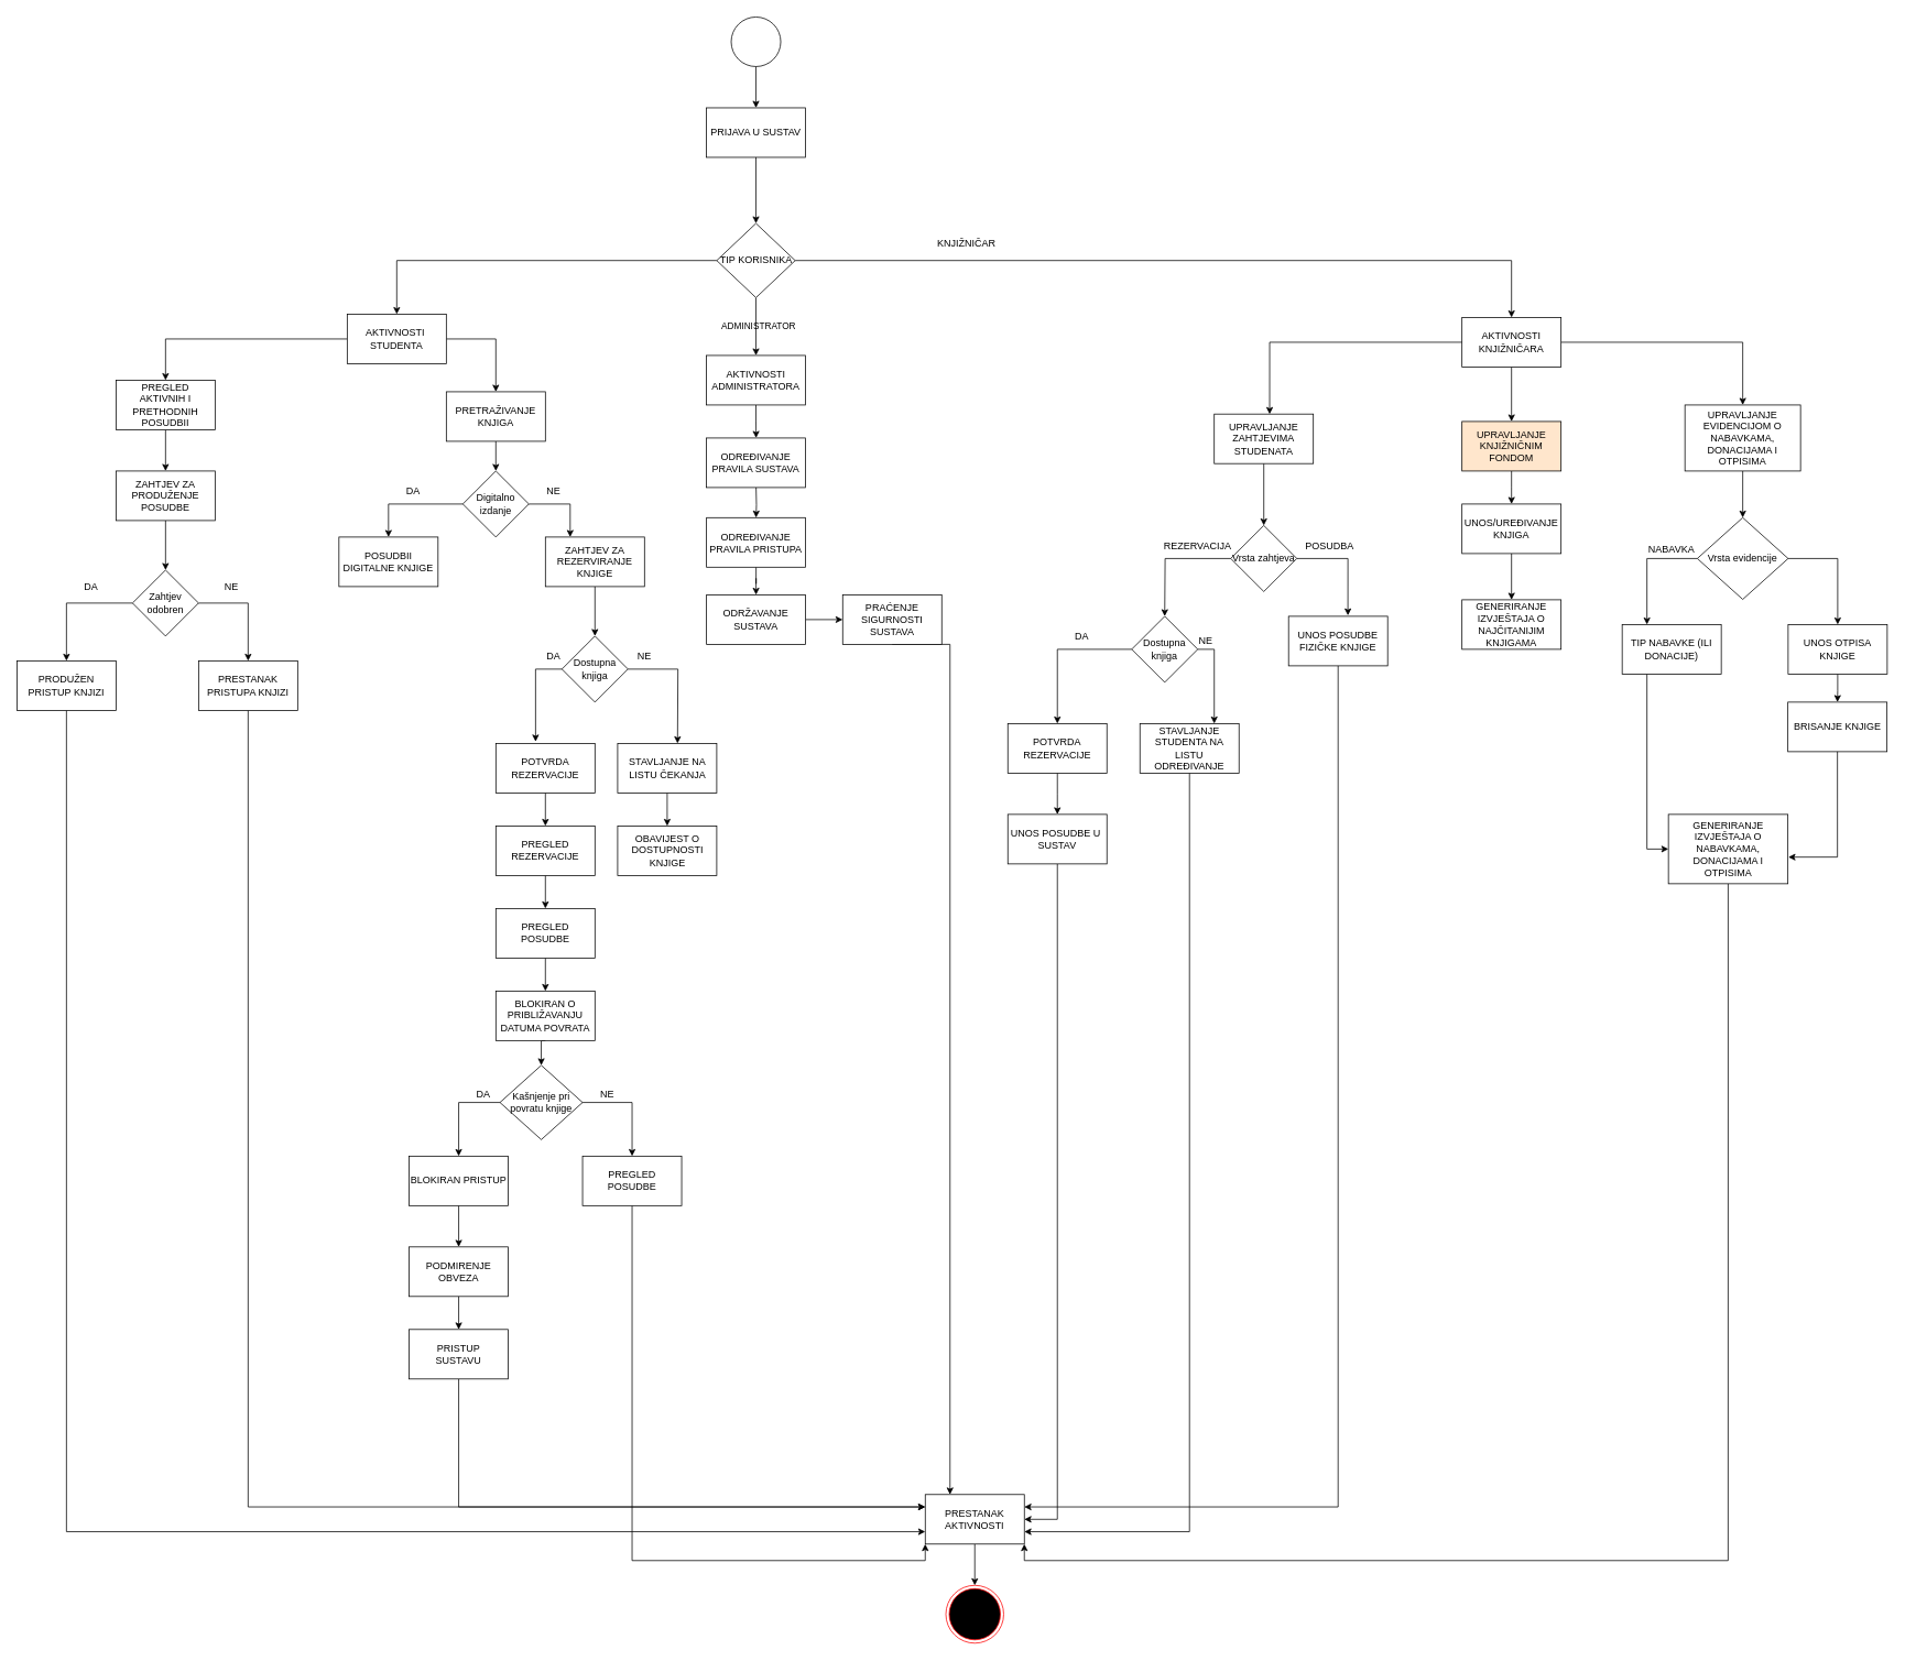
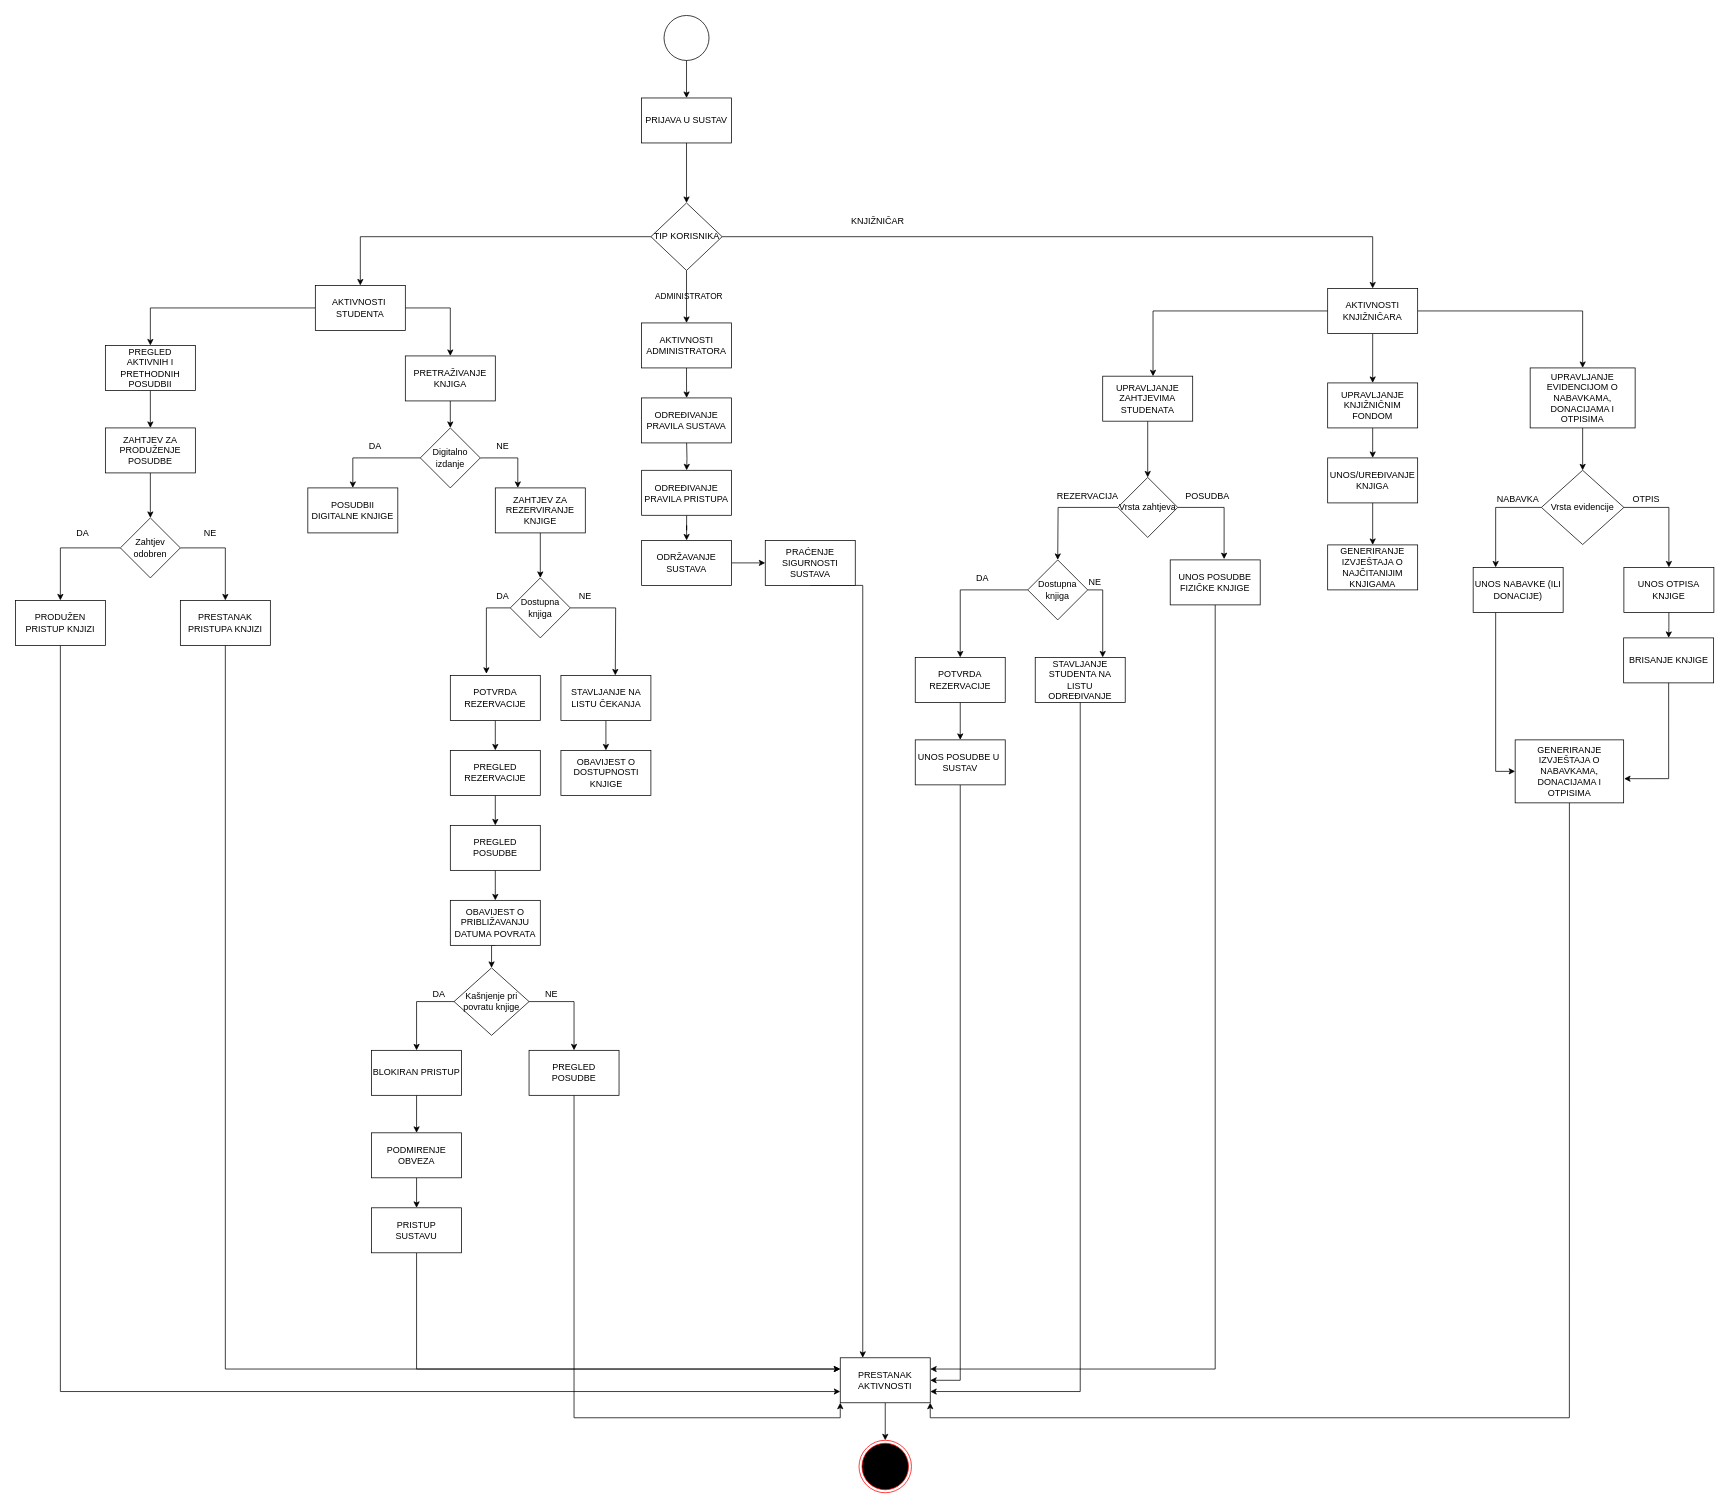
- <mxCell id="42" value="&lt;div&gt;UPRAVLJANJE KNJIŽNIČNIM FONDOM&lt;/div&gt;" style="rounded=0;whiteSpace=wrap;html=1;fillColor=#ffe6cc;" parent="1" vertex="1"><mxGeometry x="1770" y="510" width="120" height="60" as="geometry" /></mxCell>
+ <mxCell id="42" value="&lt;div&gt;UPRAVLJANJE KNJIŽNIČNIM FONDOM&lt;/div&gt;" style="rounded=0;whiteSpace=wrap;html=1;" parent="1" vertex="1"><mxGeometry x="1770" y="510" width="120" height="60" as="geometry" /></mxCell>
+ <mxCell id="94" value="OTPIS" style="text;html=1;align=center;verticalAlign=middle;whiteSpace=wrap;rounded=0;" parent="1" vertex="1"><mxGeometry x="2165" y="650" width="60" height="30" as="geometry" /></mxCell>
- <mxCell id="92" value="TIP NABAVKE (ILI DONACIJE)" style="rounded=0;whiteSpace=wrap;html=1;" parent="1" vertex="1"><mxGeometry x="1964" y="756" width="120" height="60" as="geometry" /></mxCell>
+ <mxCell id="92" value="UNOS NABAVKE (ILI DONACIJE)" style="rounded=0;whiteSpace=wrap;html=1;" parent="1" vertex="1"><mxGeometry x="1964" y="756" width="120" height="60" as="geometry" /></mxCell>
- <mxCell id="101" value="BLOKIRAN O PRIBLIŽAVANJU DATUMA POVRATA" style="rounded=0;whiteSpace=wrap;html=1;" parent="1" vertex="1"><mxGeometry x="600" y="1200" width="120" height="60" as="geometry" /></mxCell>
+ <mxCell id="101" value="OBAVIJEST O PRIBLIŽAVANJU DATUMA POVRATA" style="rounded=0;whiteSpace=wrap;html=1;" parent="1" vertex="1"><mxGeometry x="600" y="1200" width="120" height="60" as="geometry" /></mxCell>
